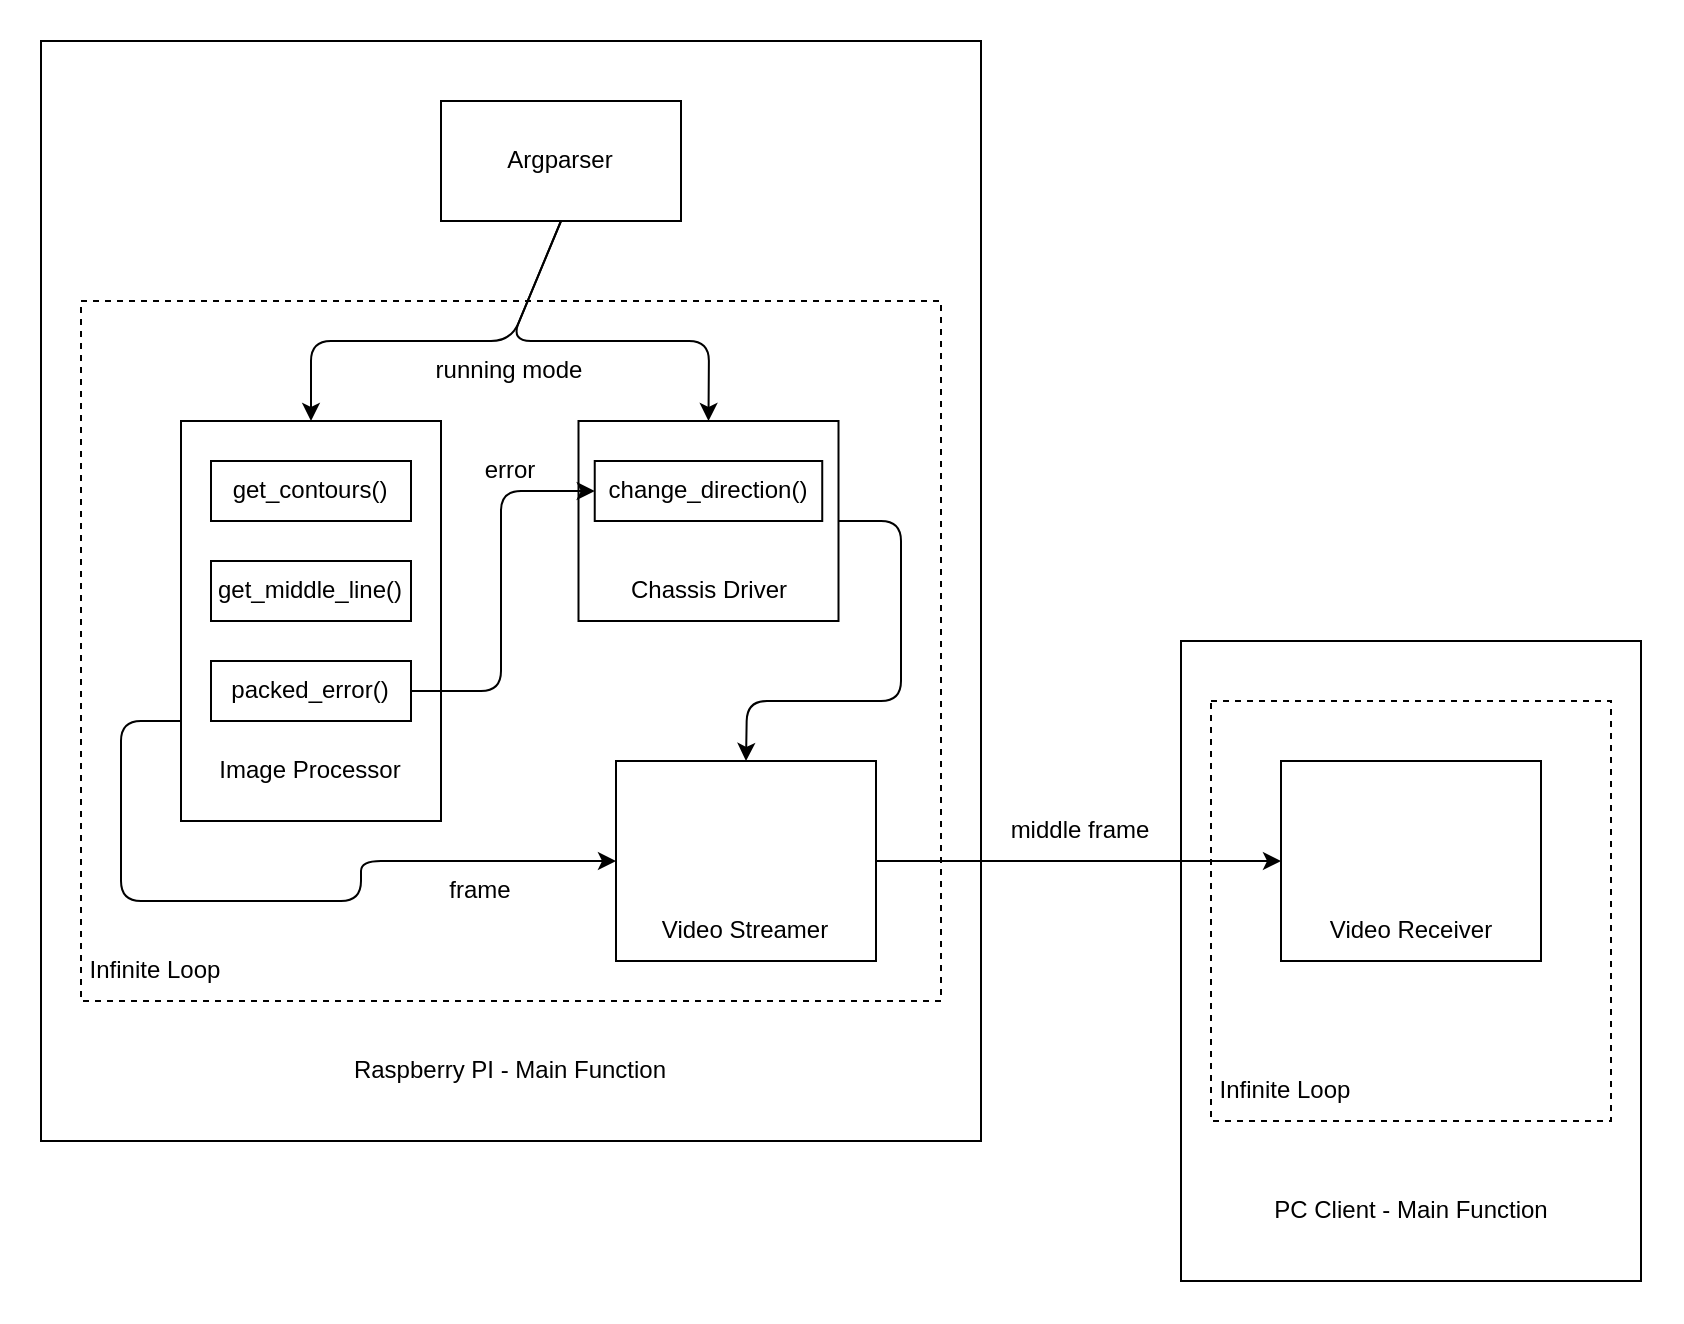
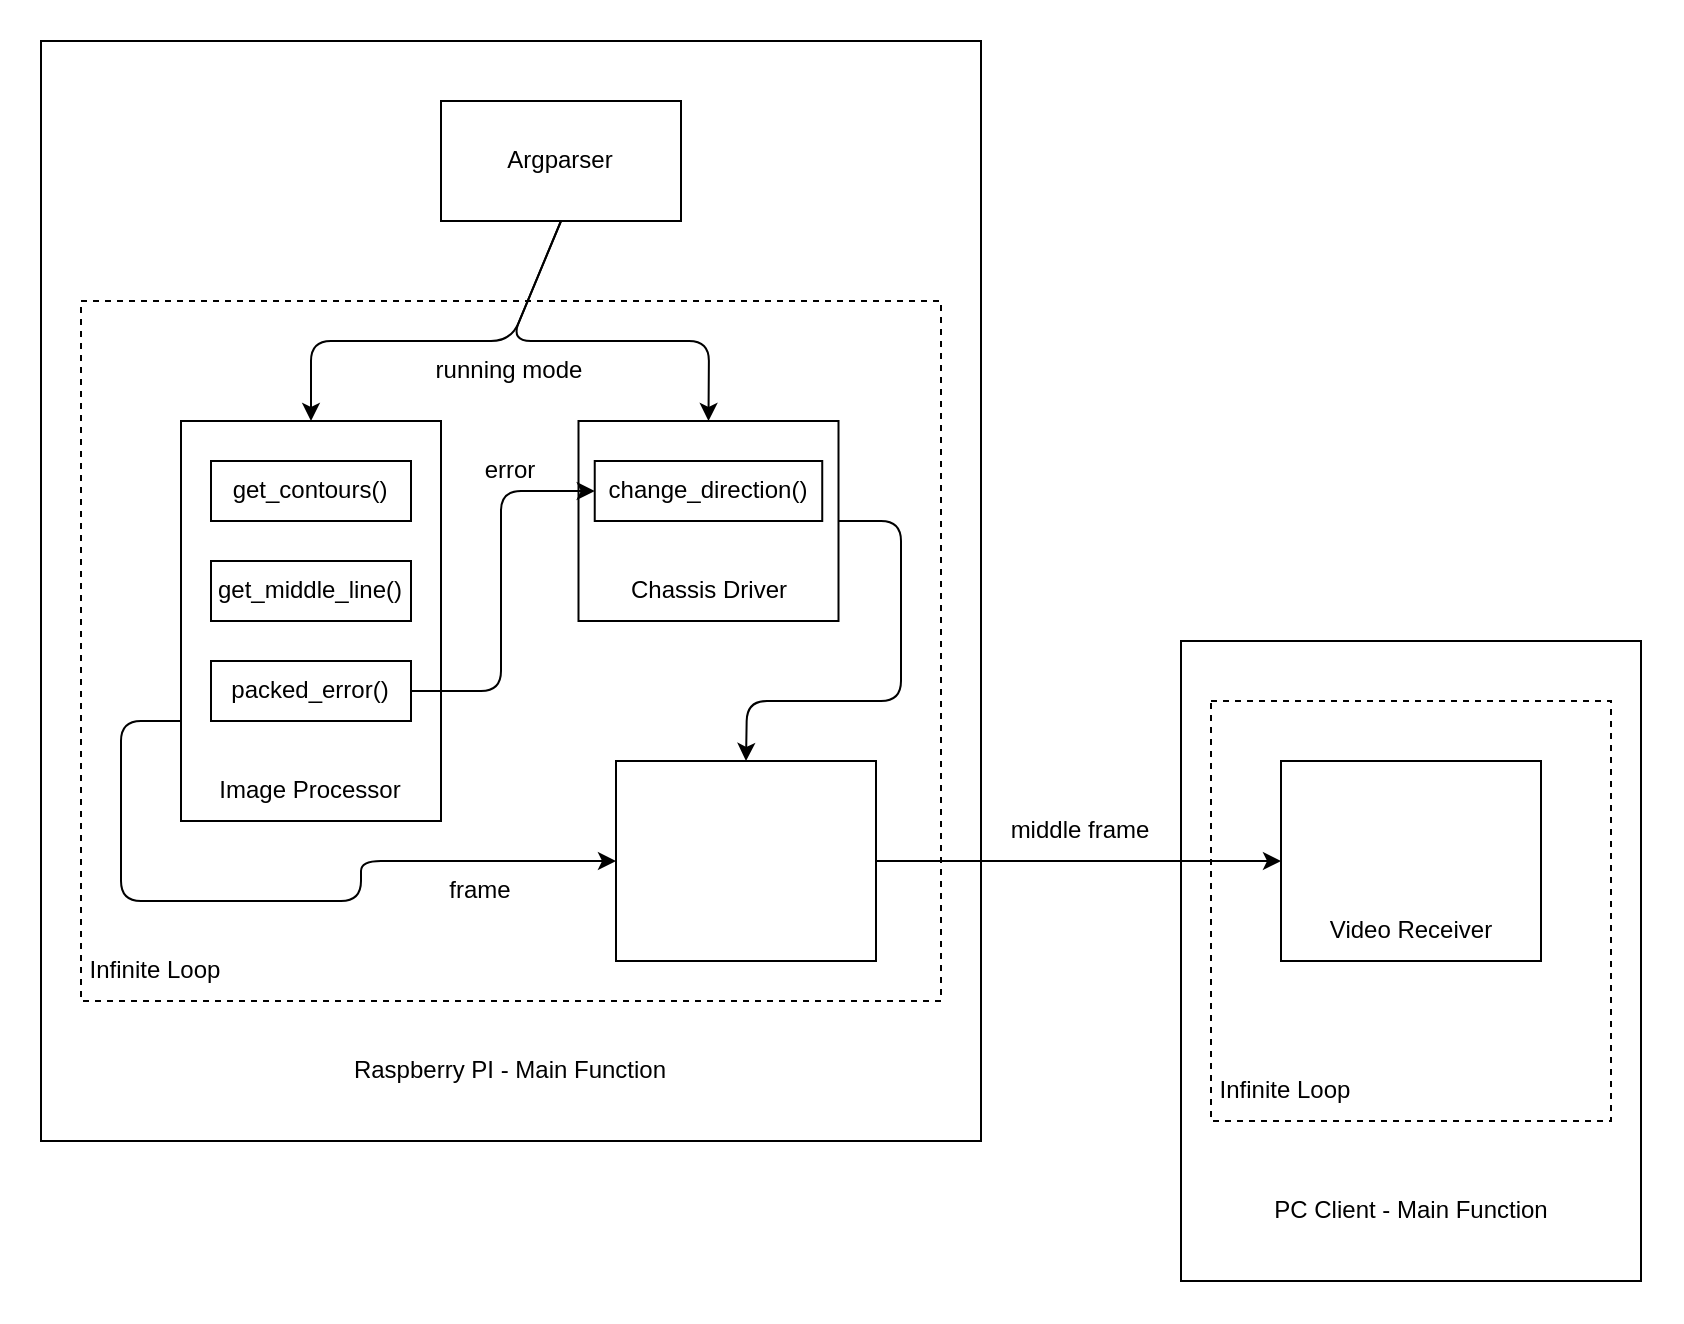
- <mxCell id="11" value="&lt;font style=&quot;font-size: 12px;&quot;&gt;Image Processor&lt;/font&gt;" style="text;strokeColor=none;align=center;fillColor=none;html=1;verticalAlign=middle;whiteSpace=wrap;rounded=0;" parent="1" vertex="1"><mxGeometry x="100" y="370" width="110" height="30" as="geometry" /></mxCell>
+ <mxCell id="11" value="&lt;font style=&quot;font-size: 12px;&quot;&gt;Image Processor&lt;/font&gt;" style="text;strokeColor=none;align=center;fillColor=none;html=1;verticalAlign=middle;whiteSpace=wrap;rounded=0;" parent="1" vertex="1"><mxGeometry x="100" y="380" width="110" height="30" as="geometry" /></mxCell>
- <mxCell id="21" value="&lt;font style=&quot;font-size: 12px;&quot;&gt;Video Streamer&lt;/font&gt;" style="text;strokeColor=none;align=center;fillColor=none;html=1;verticalAlign=middle;whiteSpace=wrap;rounded=0;" parent="1" vertex="1"><mxGeometry x="326.25" y="450" width="92.5" height="30" as="geometry" /></mxCell>
